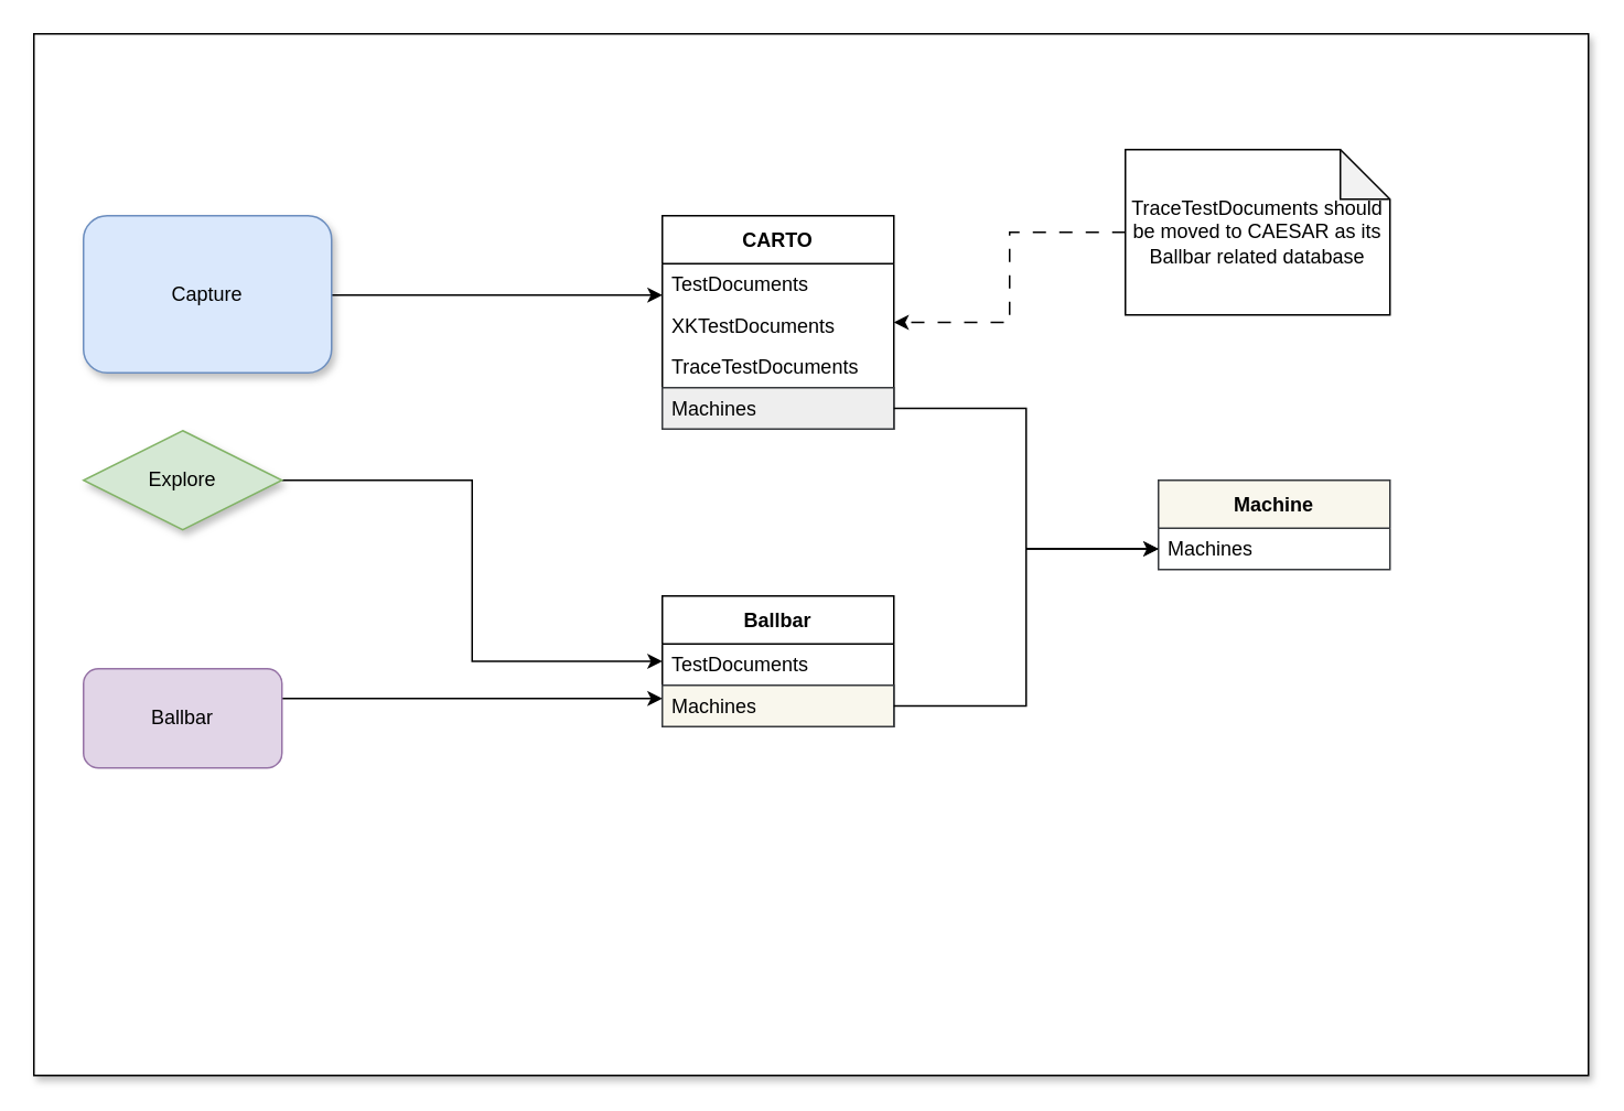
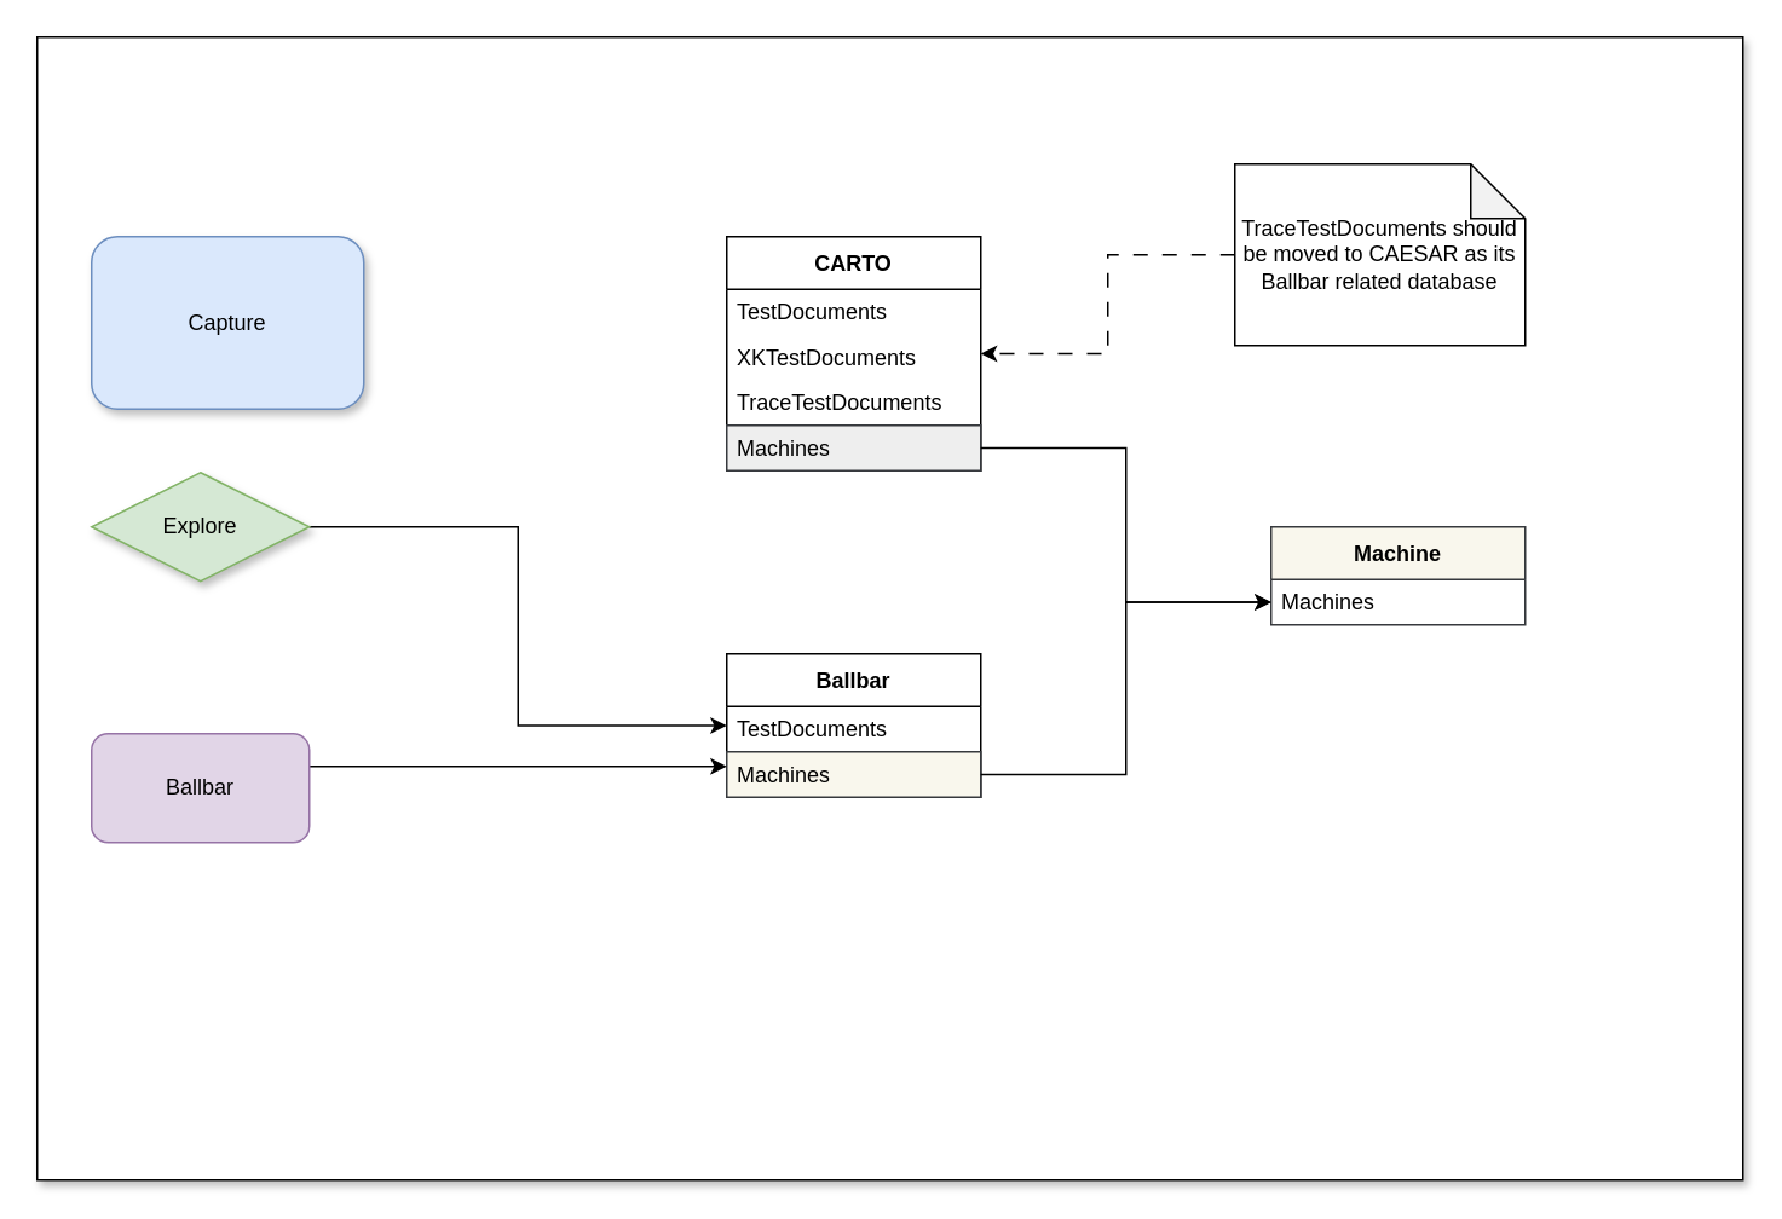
- <mxCell id="15" style="edgeStyle=elbowEdgeStyle;rounded=0;orthogonalLoop=1;jettySize=auto;html=1;elbow=vertical;" edge="1" parent="1" source="16" target="3"><mxGeometry relative="1" as="geometry" /></mxCell>
